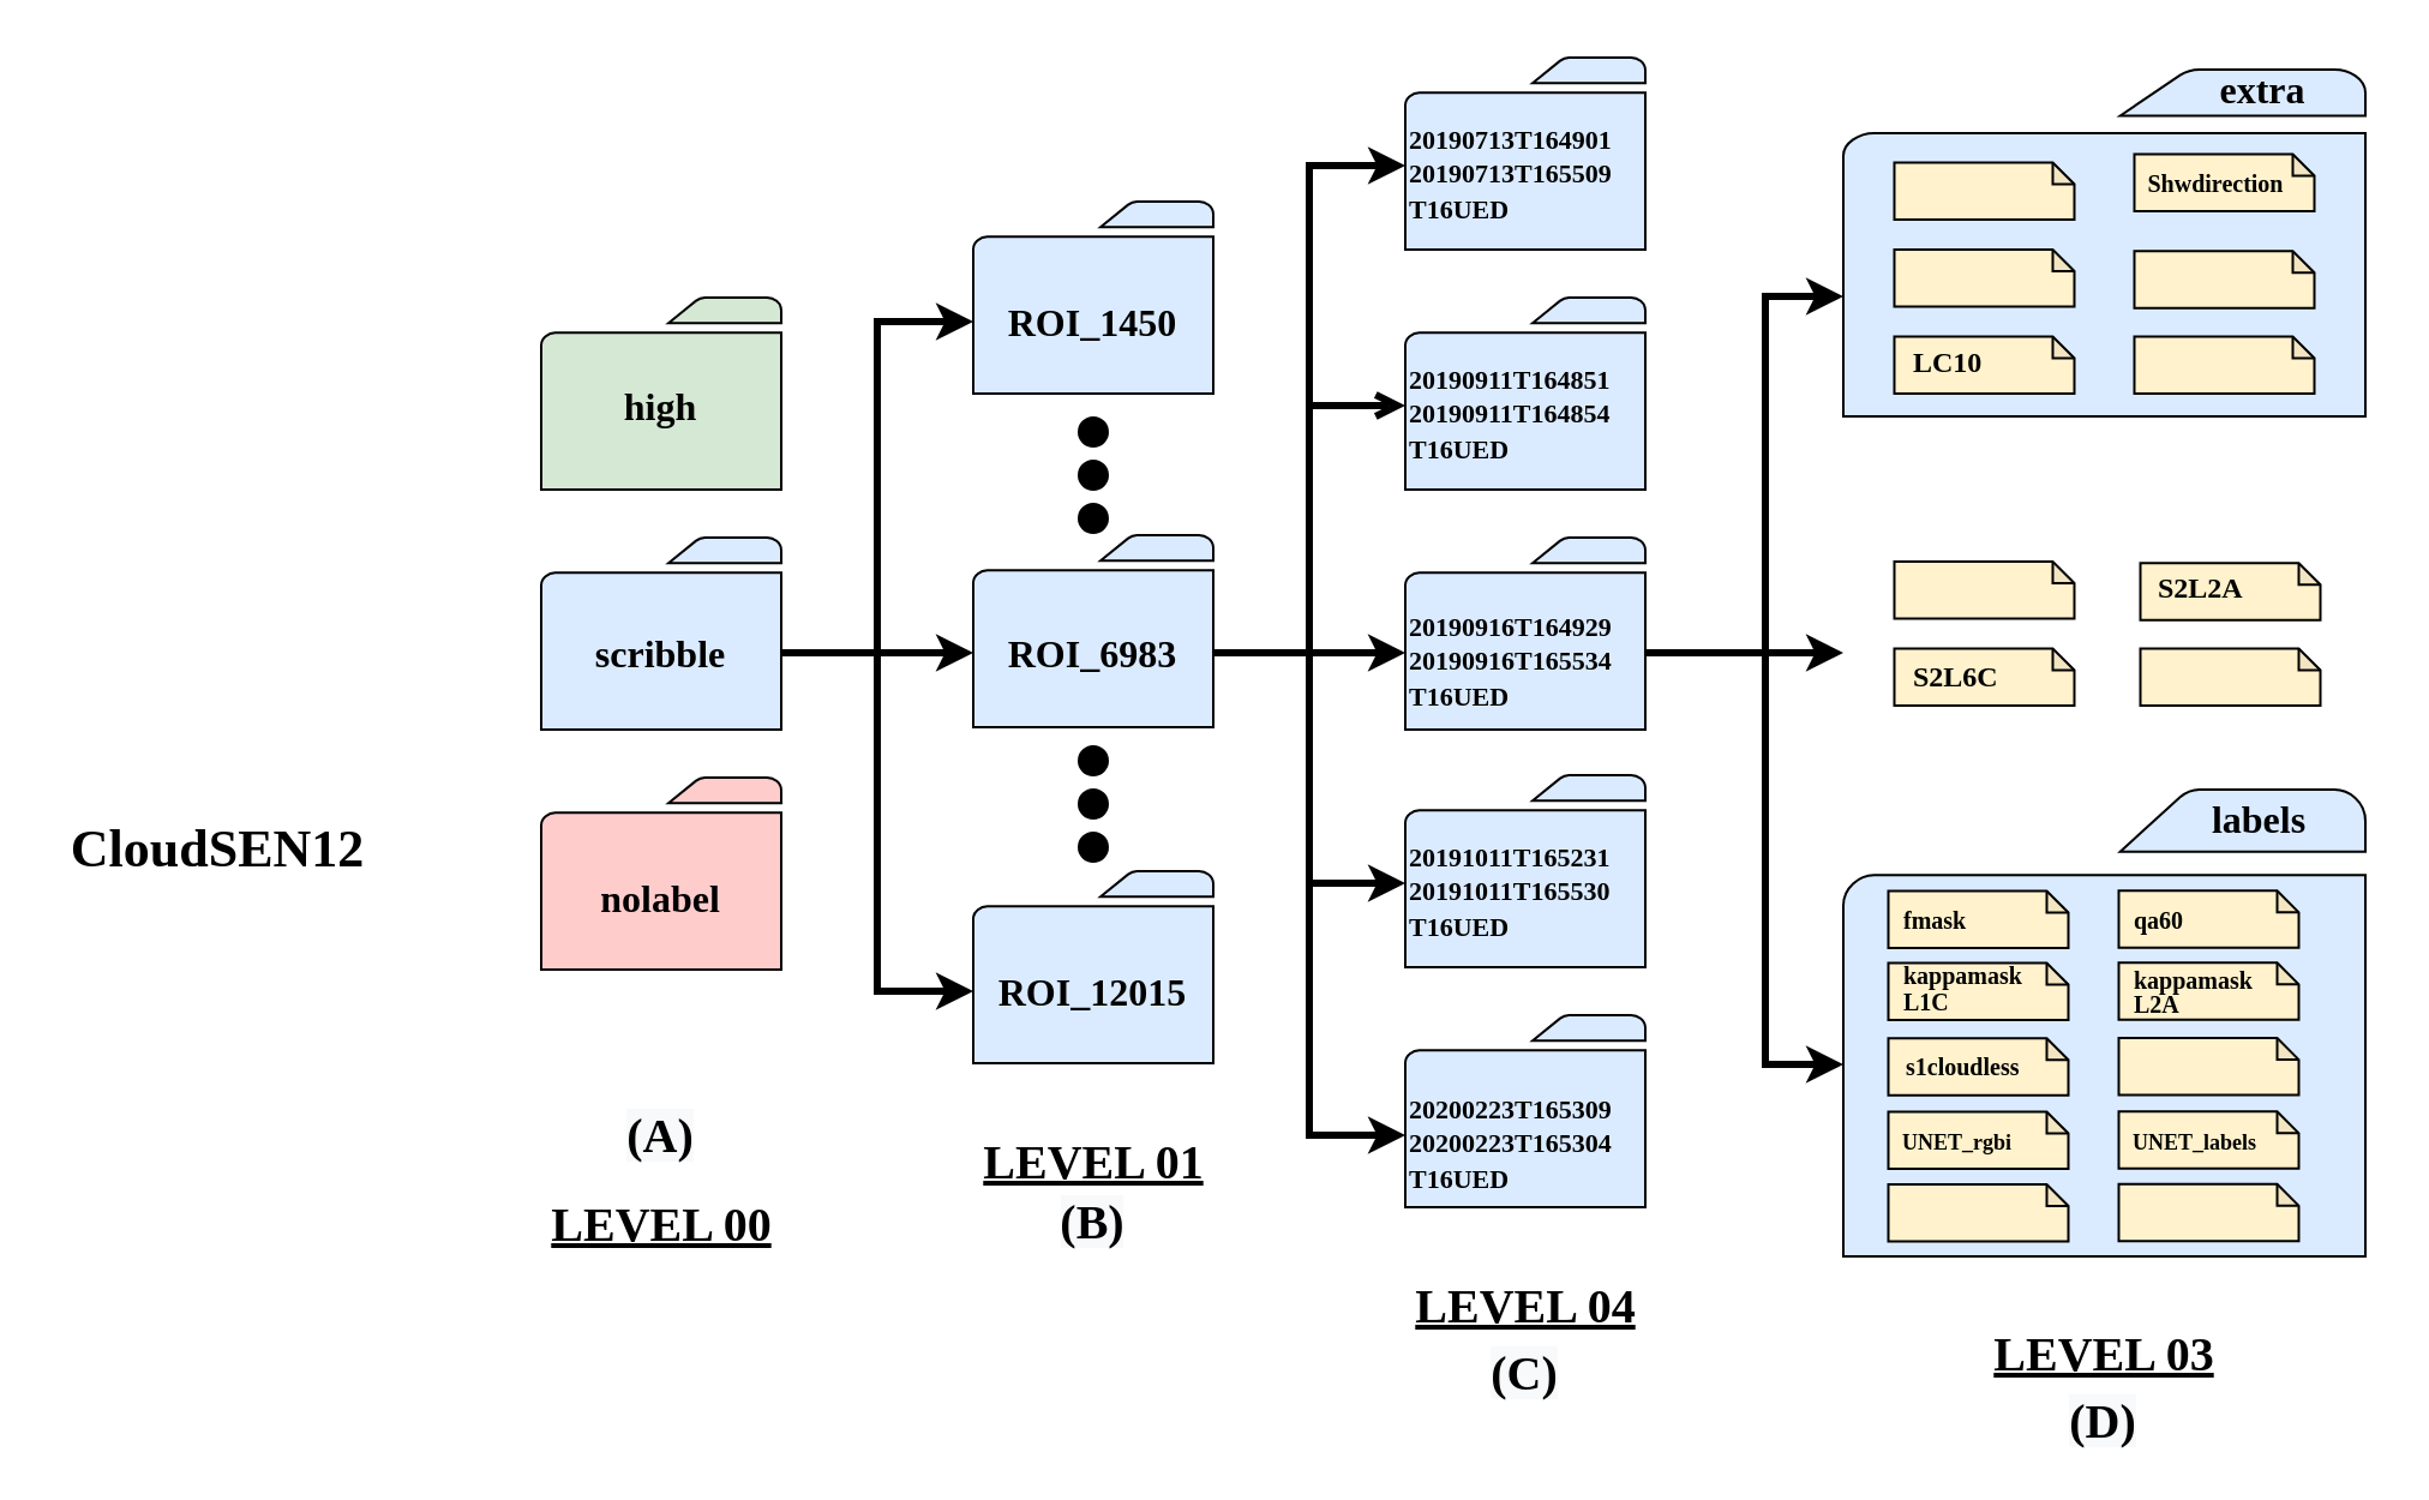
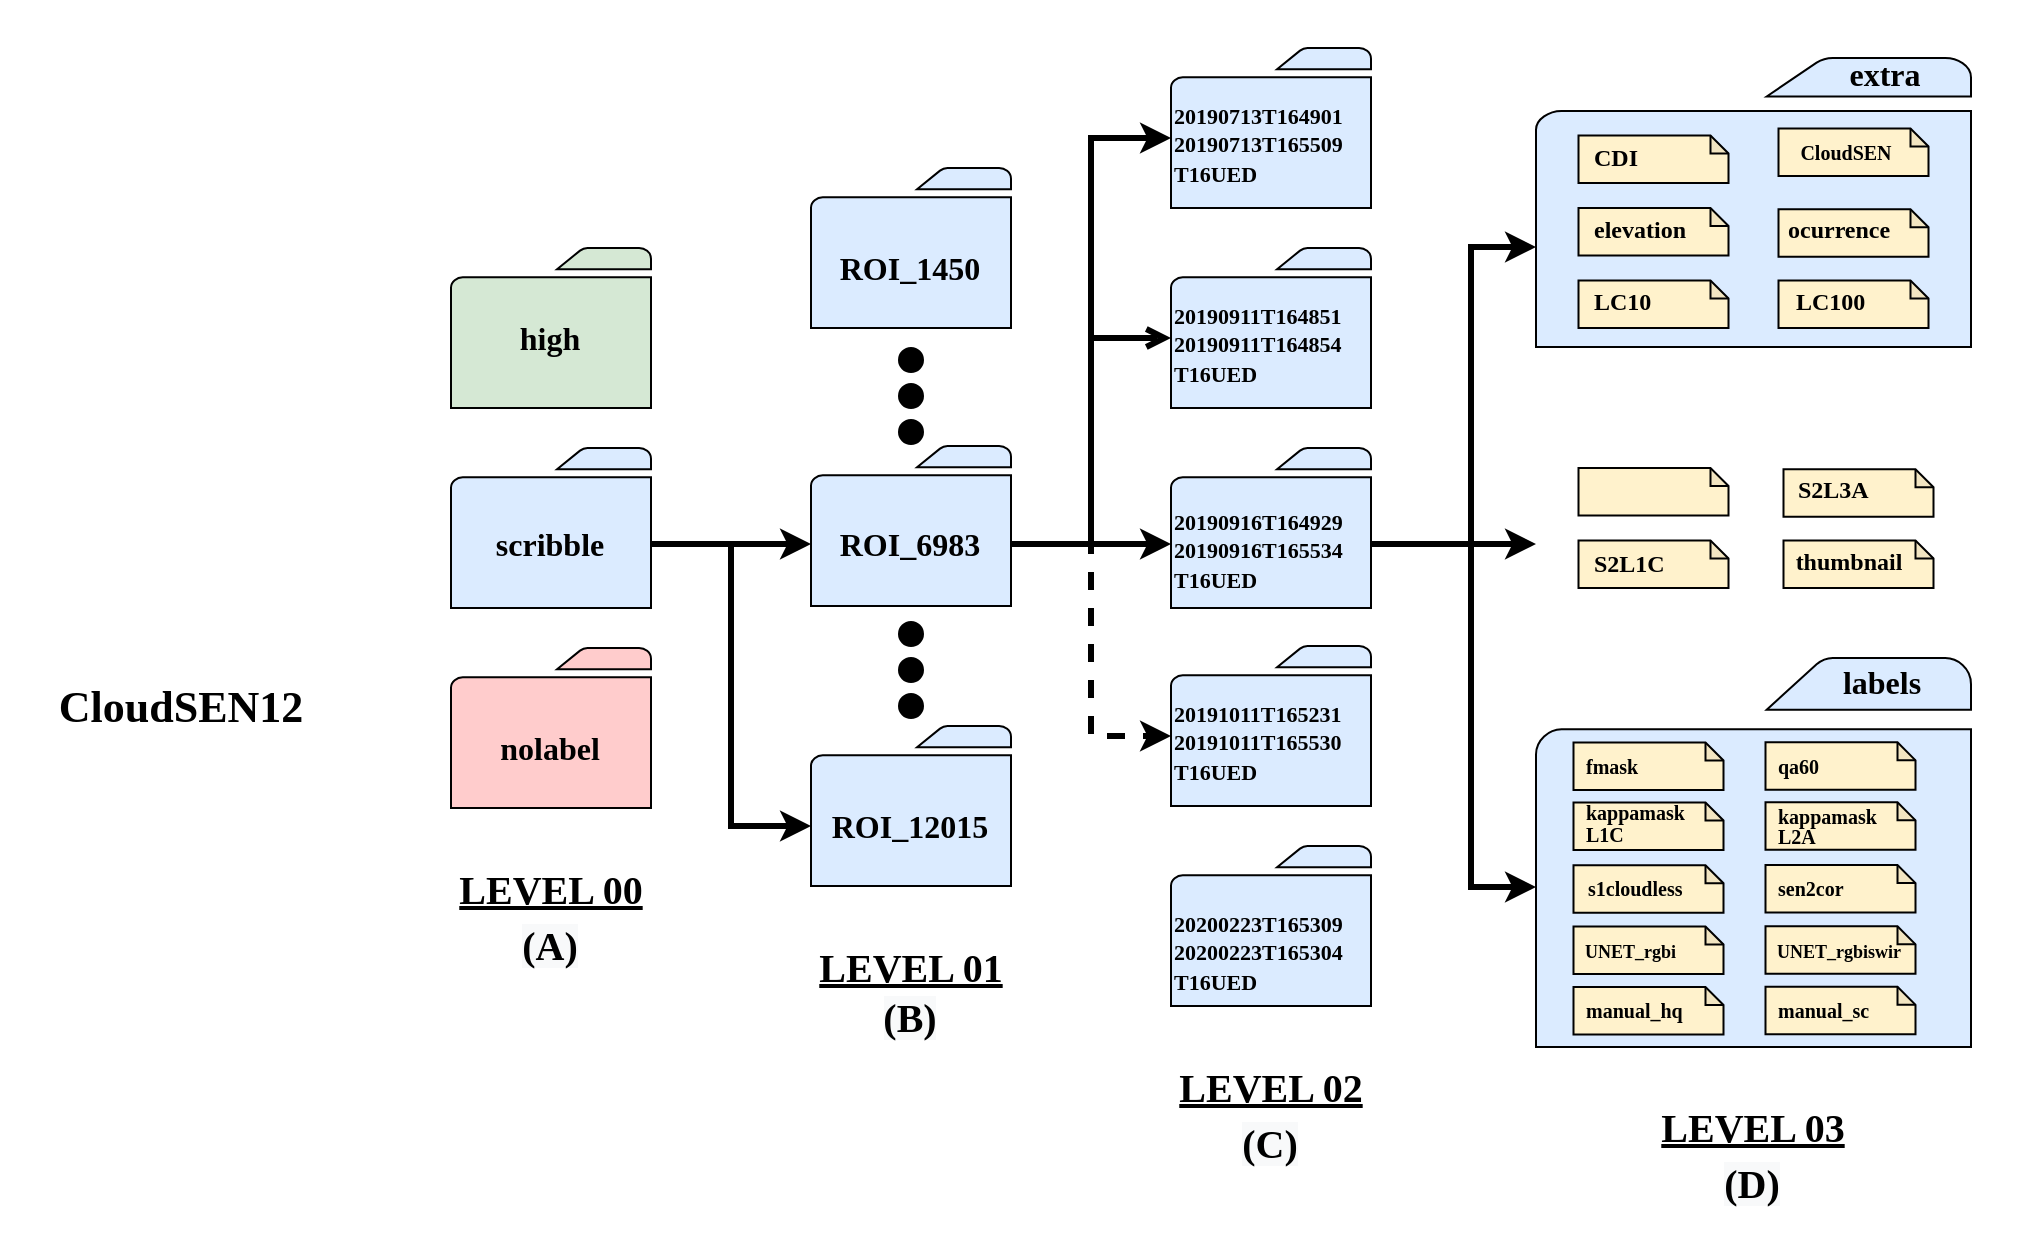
- <mxCell id="60" value="&lt;font style=&quot;font-size: 10px&quot;&gt;Shwdirection&lt;/font&gt;" style="text;whiteSpace=wrap;html=1;fontStyle=1;align=center;verticalAlign=middle;fontFamily=Source Sans Pro;" parent="1" vertex="1"><mxGeometry x="892.5" y="65.62" width="60" height="20" as="geometry" /></mxCell>
+ <mxCell id="60" value="&lt;font style=&quot;font-size: 10px&quot;&gt;CloudSEN&lt;/font&gt;" style="text;whiteSpace=wrap;html=1;fontStyle=1;align=center;verticalAlign=middle;fontFamily=Source Sans Pro;" parent="1" vertex="1"><mxGeometry x="892.5" y="65.62" width="60" height="20" as="geometry" /></mxCell>
+ <mxCell id="54" value="&lt;font style=&quot;font-size: 12px&quot;&gt;&amp;nbsp; CDI&lt;/font&gt;" style="text;whiteSpace=wrap;html=1;fontStyle=1;align=left;verticalAlign=middle;fontFamily=Source Sans Pro;" parent="1" vertex="1"><mxGeometry x="788.75" y="67.25" width="50" height="23.75" as="geometry" /></mxCell>
+ <mxCell id="63" value="&lt;font style=&quot;font-size: 12px&quot;&gt;&amp;nbsp;ocurrence&lt;/font&gt;" style="text;whiteSpace=wrap;html=1;fontStyle=1;align=left;verticalAlign=middle;fontFamily=Source Sans Pro;" parent="1" vertex="1"><mxGeometry x="888.75" y="104.12" width="75" height="21.62" as="geometry" /></mxCell>
+ <mxCell id="58" value="&lt;font style=&quot;font-size: 12px&quot;&gt;&amp;nbsp; elevation&lt;/font&gt;" style="text;whiteSpace=wrap;html=1;fontStyle=1;align=left;verticalAlign=middle;fontFamily=Source Sans Pro;" parent="1" vertex="1"><mxGeometry x="788.75" y="104.56" width="75" height="21.62" as="geometry" /></mxCell>
+ <mxCell id="64" value="&amp;nbsp; LC100" style="text;whiteSpace=wrap;html=1;fontStyle=1;align=left;verticalAlign=middle;fontFamily=Source Sans Pro;" parent="1" vertex="1"><mxGeometry x="890" y="141.12" width="60" height="20" as="geometry" /></mxCell>
- <mxCell id="15" style="edgeStyle=orthogonalEdgeStyle;rounded=0;orthogonalLoop=1;jettySize=auto;html=1;exitX=1;exitY=0.5;exitDx=0;exitDy=0;entryX=0;entryY=0.5;entryDx=0;entryDy=0;strokeWidth=3;fontFamily=Source Sans Pro;" parent="1" source="18" target="20" edge="1"><mxGeometry relative="1" as="geometry" /></mxCell>
- <mxCell id="51" value="&lt;font style=&quot;font-size: 12px&quot;&gt;&amp;nbsp; S2L2A&lt;/font&gt;" style="text;whiteSpace=wrap;html=1;fontStyle=1;align=left;verticalAlign=middle;fontFamily=Source Sans Pro;" parent="1" vertex="1"><mxGeometry x="891.25" y="234.12" width="75" height="21.62" as="geometry" /></mxCell>
+ <mxCell id="51" value="&lt;font style=&quot;font-size: 12px&quot;&gt;&amp;nbsp; S2L3A&lt;/font&gt;" style="text;whiteSpace=wrap;html=1;fontStyle=1;align=left;verticalAlign=middle;fontFamily=Source Sans Pro;" parent="1" vertex="1"><mxGeometry x="891.25" y="234.12" width="75" height="21.62" as="geometry" /></mxCell>
+ <mxCell id="52" value="&lt;font style=&quot;font-size: 12px&quot;&gt;&amp;nbsp;thumbnail&lt;/font&gt;" style="text;whiteSpace=wrap;html=1;fontStyle=1;align=center;verticalAlign=middle;fontFamily=Source Sans Pro;" parent="1" vertex="1"><mxGeometry x="892.5" y="271.12" width="60" height="20" as="geometry" /></mxCell>
- <mxCell id="50" value="&lt;font style=&quot;font-size: 12px&quot;&gt;&amp;nbsp; S2L6C&lt;/font&gt;" style="text;whiteSpace=wrap;html=1;fontStyle=1;align=left;verticalAlign=middle;fontFamily=Source Sans Pro;" parent="1" vertex="1"><mxGeometry x="788.75" y="270.81" width="75" height="21.62" as="geometry" /></mxCell>
+ <mxCell id="50" value="&lt;font style=&quot;font-size: 12px&quot;&gt;&amp;nbsp; S2L1C&lt;/font&gt;" style="text;whiteSpace=wrap;html=1;fontStyle=1;align=left;verticalAlign=middle;fontFamily=Source Sans Pro;" parent="1" vertex="1"><mxGeometry x="788.75" y="270.81" width="75" height="21.62" as="geometry" /></mxCell>
- <mxCell id="24" style="edgeStyle=orthogonalEdgeStyle;rounded=0;orthogonalLoop=1;jettySize=auto;html=1;exitX=1;exitY=0.5;exitDx=0;exitDy=0;entryX=0;entryY=0.5;entryDx=0;entryDy=0;strokeWidth=3;fontFamily=Source Sans Pro;" parent="1" source="26" target="40" edge="1"><mxGeometry relative="1" as="geometry" /></mxCell>
+ <mxCell id="24" style="edgeStyle=orthogonalEdgeStyle;rounded=0;orthogonalLoop=1;jettySize=auto;html=1;exitX=1;exitY=0.5;exitDx=0;exitDy=0;entryX=0;entryY=0.5;entryDx=0;entryDy=0;strokeWidth=3;fontFamily=Source Sans Pro;dashed=1;" parent="1" source="26" target="40" edge="1"><mxGeometry relative="1" as="geometry" /></mxCell>
- <mxCell id="25" style="edgeStyle=orthogonalEdgeStyle;rounded=0;orthogonalLoop=1;jettySize=auto;html=1;exitX=1;exitY=0.5;exitDx=0;exitDy=0;entryX=0;entryY=0.5;entryDx=0;entryDy=0;strokeWidth=3;fontFamily=Source Sans Pro;" parent="1" source="26" target="41" edge="1"><mxGeometry relative="1" as="geometry" /></mxCell>
+ <mxCell id="79" value="&lt;font style=&quot;font-size: 10px&quot;&gt;&amp;nbsp; sen2cor&lt;/font&gt;" style="text;whiteSpace=wrap;html=1;fontStyle=1;align=left;verticalAlign=middle;fontFamily=Source Sans Pro;" parent="1" vertex="1"><mxGeometry x="882.25" y="432.05" width="72.75" height="23.75" as="geometry" /></mxCell>
- <mxCell id="81" value="&lt;font style=&quot;font-size: 9px&quot;&gt;&amp;nbsp; UNET_labels&lt;/font&gt;" style="text;whiteSpace=wrap;html=1;fontStyle=1;align=left;verticalAlign=middle;fontFamily=Source Sans Pro;" parent="1" vertex="1"><mxGeometry x="882.25" y="463.73" width="75" height="21.62" as="geometry" /></mxCell>
+ <mxCell id="81" value="&lt;font style=&quot;font-size: 9px&quot;&gt;&amp;nbsp; UNET_rgbiswir&lt;/font&gt;" style="text;whiteSpace=wrap;html=1;fontStyle=1;align=left;verticalAlign=middle;fontFamily=Source Sans Pro;" parent="1" vertex="1"><mxGeometry x="882.25" y="463.73" width="75" height="21.62" as="geometry" /></mxCell>
+ <mxCell id="74" value="&lt;font style=&quot;font-size: 10px;&quot;&gt;&amp;nbsp; manual_hq&lt;/font&gt;" style="text;whiteSpace=wrap;html=1;fontStyle=1;align=left;verticalAlign=middle;fontSize=10;fontFamily=Source Sans Pro;" parent="1" vertex="1"><mxGeometry x="786.25" y="494.06" width="75" height="21.62" as="geometry" /></mxCell>
+ <mxCell id="83" value="&lt;font style=&quot;font-size: 10px;&quot;&gt;&amp;nbsp; manual_sc&lt;/font&gt;" style="text;whiteSpace=wrap;html=1;fontStyle=1;align=left;verticalAlign=middle;fontSize=10;fontFamily=Source Sans Pro;" parent="1" vertex="1"><mxGeometry x="882.25" y="493.99" width="75" height="21.62" as="geometry" /></mxCell>
- <mxCell id="85" value="&lt;b style=&quot;font-size: 20px;&quot;&gt;&lt;font style=&quot;font-size: 20px;&quot;&gt;LEVEL 00&lt;/font&gt;&lt;/b&gt;" style="text;html=1;strokeColor=none;fillColor=none;align=center;verticalAlign=middle;whiteSpace=wrap;rounded=0;fontFamily=Source Sans Pro;fontSize=20;fontStyle=4" parent="1" vertex="1"><mxGeometry x="212.5" y="498.93" width="125" height="20" as="geometry" /></mxCell>
+ <mxCell id="85" value="&lt;b style=&quot;font-size: 20px;&quot;&gt;&lt;font style=&quot;font-size: 20px;&quot;&gt;LEVEL 00&lt;/font&gt;&lt;/b&gt;" style="text;html=1;strokeColor=none;fillColor=none;align=center;verticalAlign=middle;whiteSpace=wrap;rounded=0;fontFamily=Source Sans Pro;fontSize=20;fontStyle=4" parent="1" vertex="1"><mxGeometry x="212.5" y="433.93" width="125" height="20" as="geometry" /></mxCell>
- <mxCell id="87" value="&lt;b style=&quot;font-size: 20px;&quot;&gt;&lt;font style=&quot;font-size: 20px;&quot;&gt;LEVEL 04&lt;/font&gt;&lt;/b&gt;" style="text;html=1;strokeColor=none;fillColor=none;align=center;verticalAlign=middle;whiteSpace=wrap;rounded=0;fontFamily=Source Sans Pro;fontSize=20;fontStyle=4" parent="1" vertex="1"><mxGeometry x="572.5" y="533" width="125" height="20" as="geometry" /></mxCell>
+ <mxCell id="87" value="&lt;b style=&quot;font-size: 20px;&quot;&gt;&lt;font style=&quot;font-size: 20px;&quot;&gt;LEVEL 02&lt;/font&gt;&lt;/b&gt;" style="text;html=1;strokeColor=none;fillColor=none;align=center;verticalAlign=middle;whiteSpace=wrap;rounded=0;fontFamily=Source Sans Pro;fontSize=20;fontStyle=4" parent="1" vertex="1"><mxGeometry x="572.5" y="533" width="125" height="20" as="geometry" /></mxCell>
